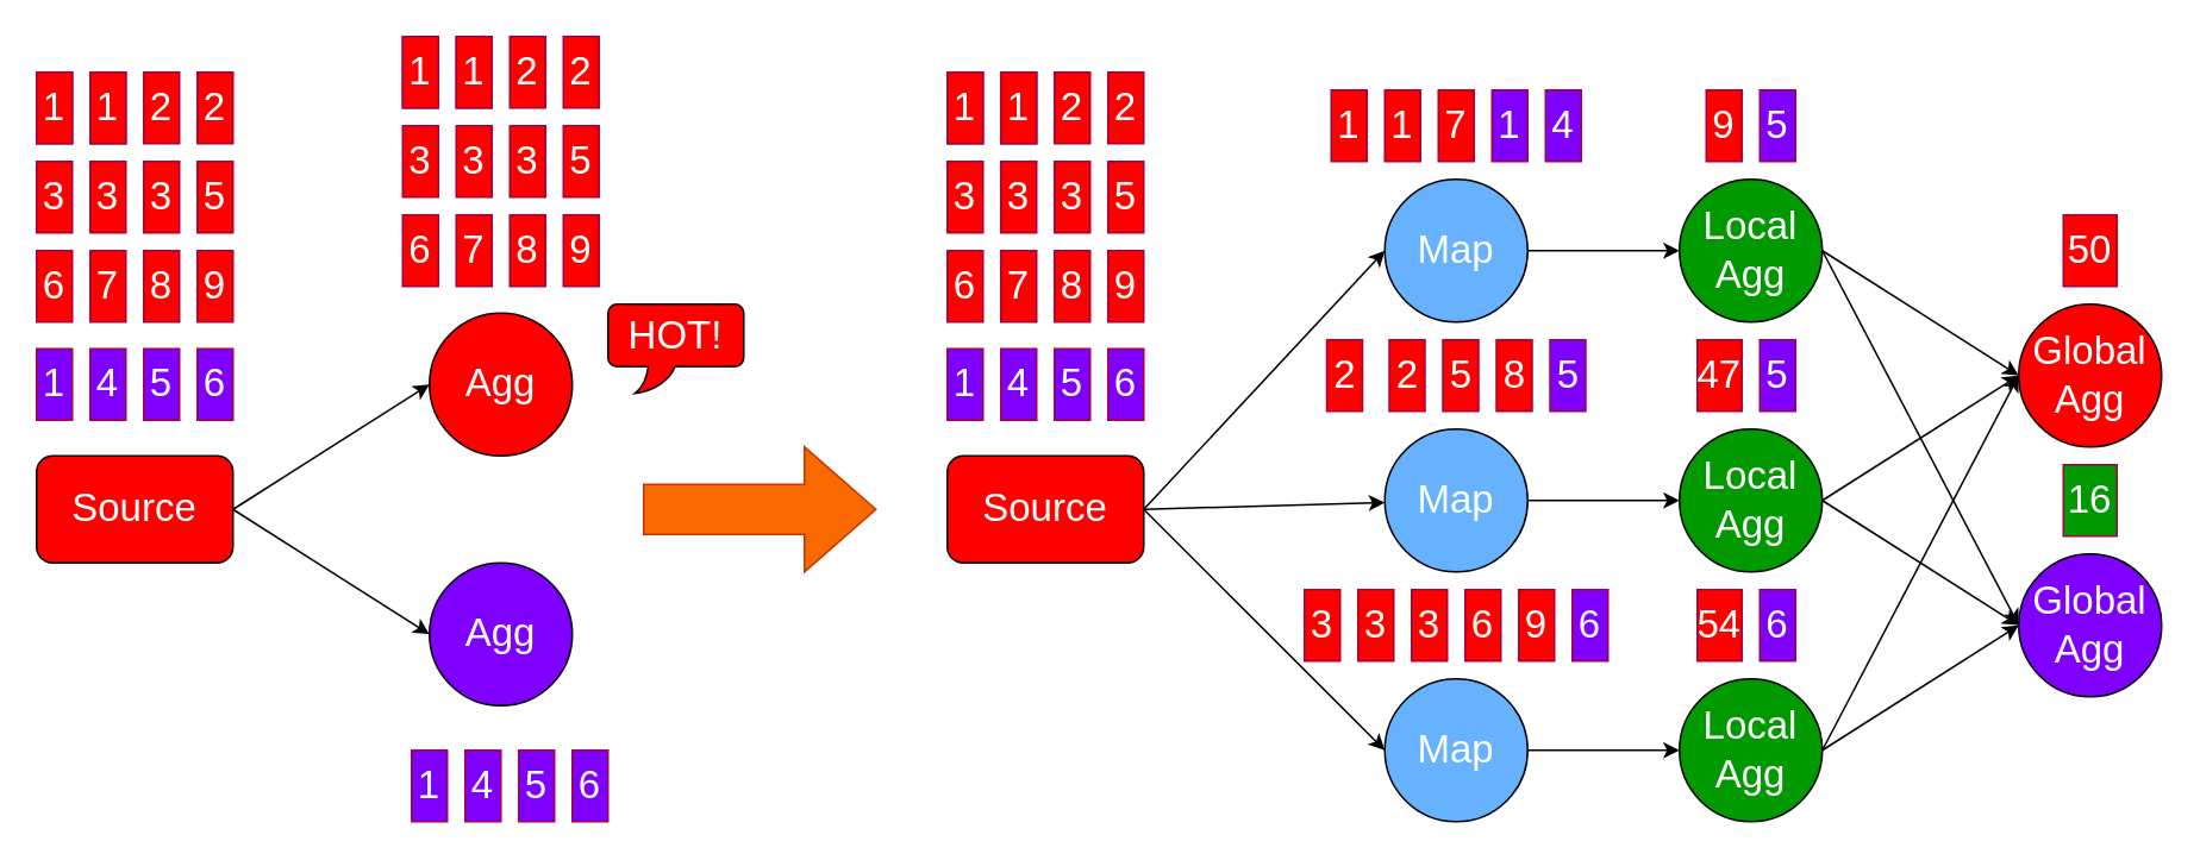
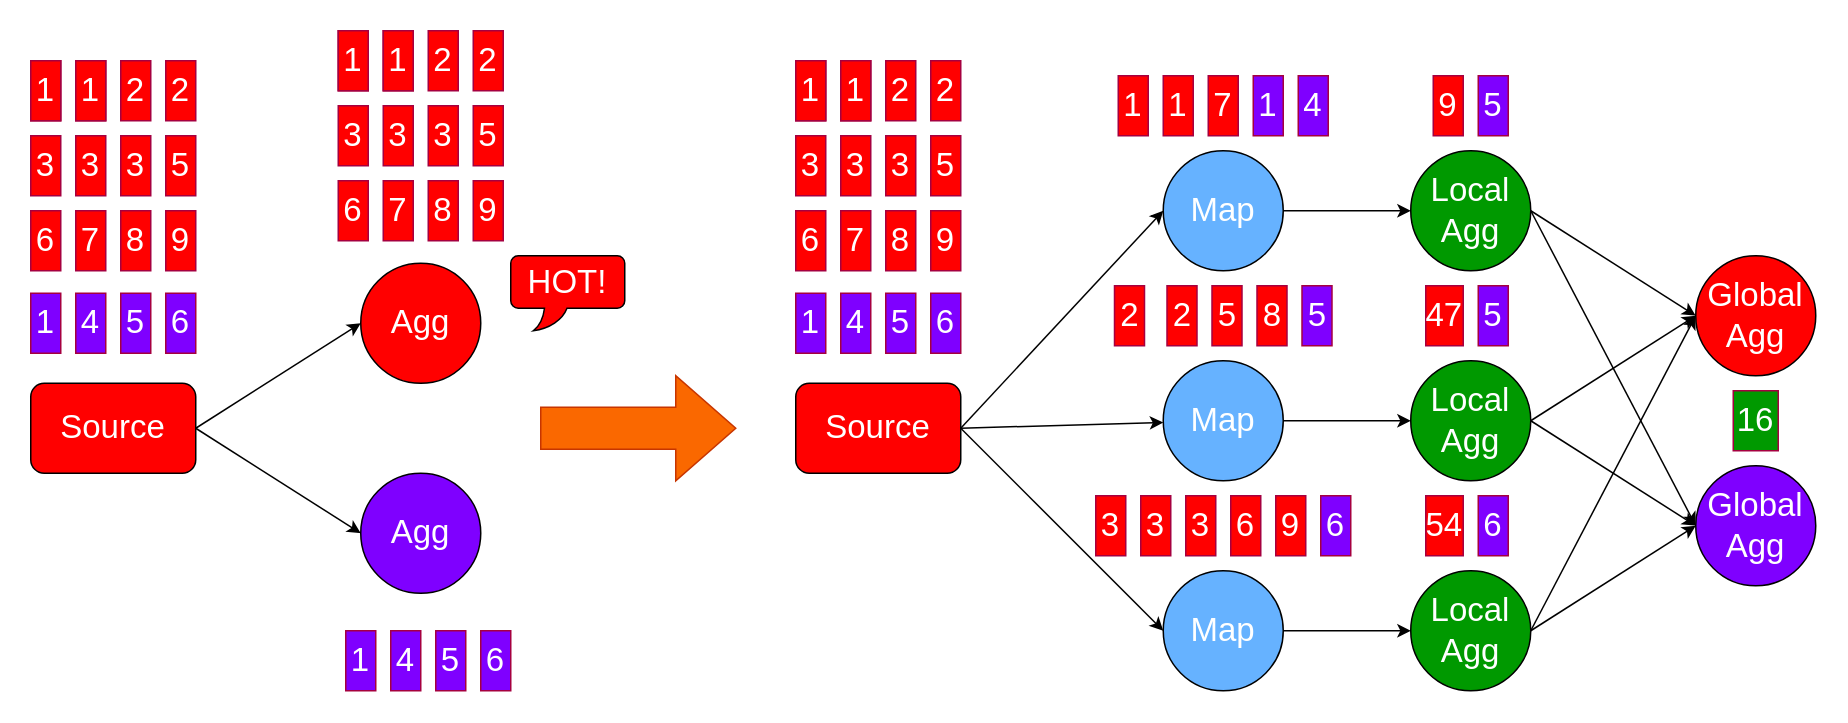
- <mxCell id="106" value="50" style="rounded=0;whiteSpace=wrap;html=1;strokeColor=#A50040;fontColor=#ffffff;fillColor=#FF0000;fontSize=22;" vertex="1" parent="1"><mxGeometry x="1155" y="120" width="30" height="40" as="geometry" /></mxCell>
